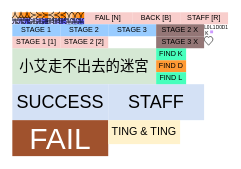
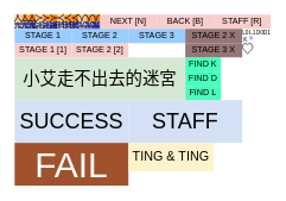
- <mxCell id="15" value="FAIL [N]" style="rounded=0;whiteSpace=wrap;html=1;fillColor=#F8CECC;strokeColor=none;" vertex="1" parent="1"><mxGeometry x="140" width="80" height="20" as="geometry" y="20" /></mxCell>
+ <mxCell id="15" value="NEXT [N]" style="rounded=0;whiteSpace=wrap;html=1;fillColor=#F8CECC;strokeColor=none;" vertex="1" parent="1"><mxGeometry x="140" width="80" height="20" as="geometry" y="20" /></mxCell>
- <mxCell id="49" value="&lt;font style=&quot;font-size: 12px;&quot;&gt;FIND D&lt;/font&gt;" style="rounded=0;whiteSpace=wrap;html=1;fillColor=#ff9933;strokeColor=none;fontSize=12;" vertex="1" parent="1"><mxGeometry x="260" y="100" width="50" height="20" as="geometry" /></mxCell>
+ <mxCell id="49" value="&lt;font style=&quot;font-size: 12px;&quot;&gt;FIND D&lt;/font&gt;" style="rounded=0;whiteSpace=wrap;html=1;fillColor=#47FFBC;strokeColor=none;fontSize=12;" vertex="1" parent="1"><mxGeometry x="260" y="100" width="50" height="20" as="geometry" /></mxCell>
